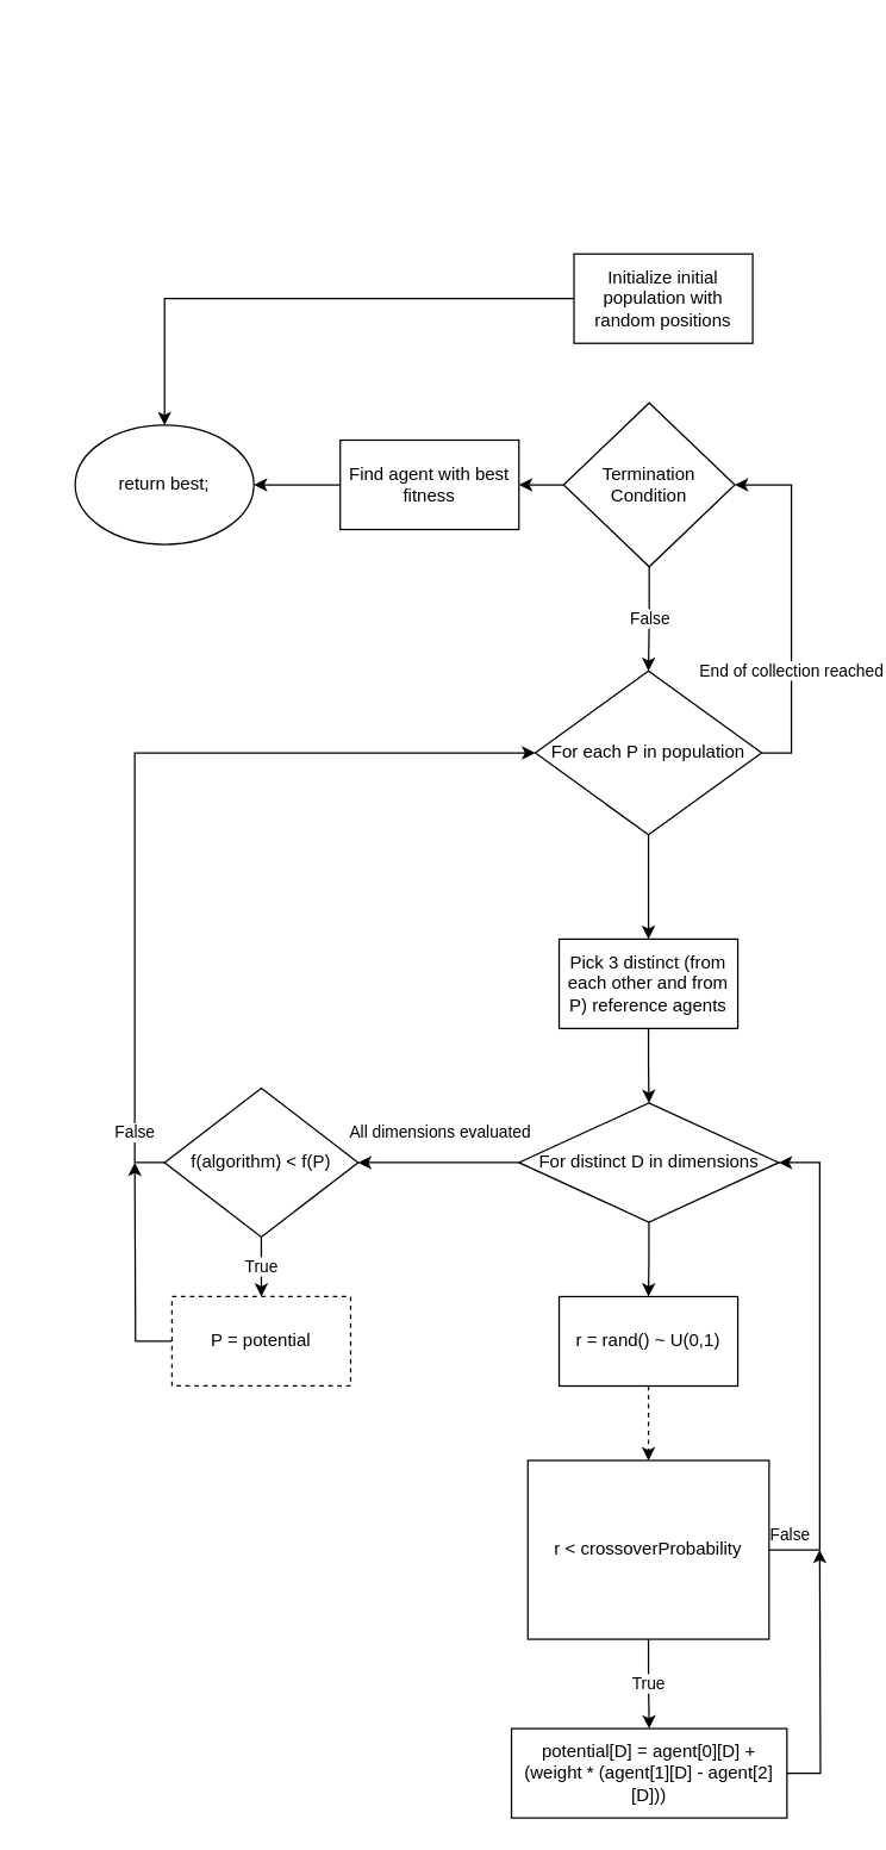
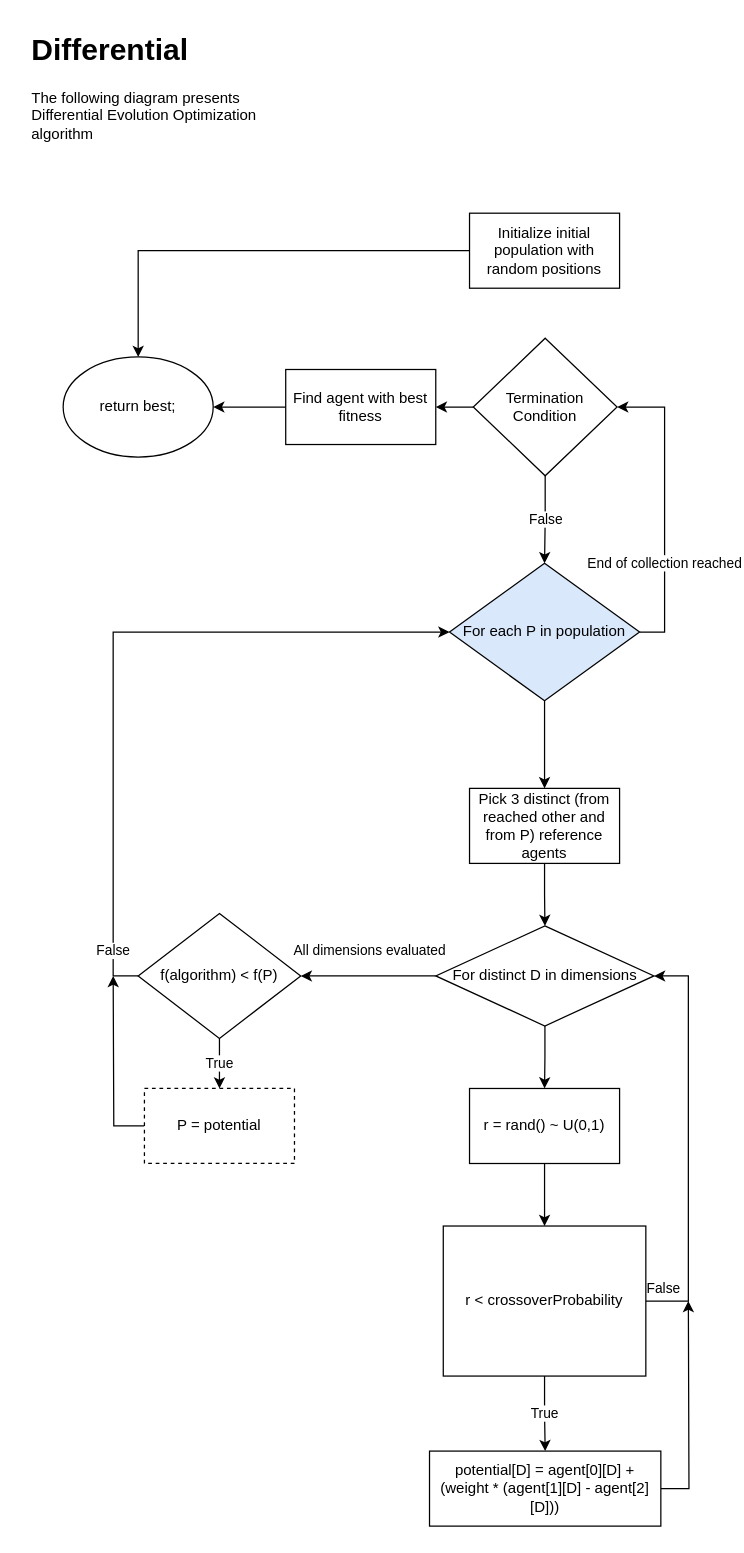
+ <mxCell id="2" value="&lt;h1&gt;Differential&lt;br&gt;&lt;/h1&gt;&lt;p&gt;The following diagram presents Differential Evolution Optimization algorithm&lt;br&gt;&lt;/p&gt;" style="text;html=1;strokeColor=none;fillColor=none;spacing=5;spacingTop=-20;whiteSpace=wrap;overflow=hidden;rounded=0;" vertex="1" parent="1"><mxGeometry x="20" y="20" width="190" height="120" as="geometry" /></mxCell>
- <mxCell id="4" value="Initialize initial population with random positions" style="rounded=0;whiteSpace=wrap;html=1;" vertex="1" parent="1"><mxGeometry x="385" y="170" width="120" height="60" as="geometry" /></mxCell>
+ <mxCell id="4" value="Initialize initial population with random positions" style="rounded=0;whiteSpace=wrap;html=1;" vertex="1" parent="1"><mxGeometry x="375" y="170" width="120" height="60" as="geometry" /></mxCell>
- <mxCell id="11" value="For each P in population" style="rhombus;whiteSpace=wrap;html=1;" vertex="1" parent="1"><mxGeometry x="359" y="450" width="152" height="110" as="geometry" /></mxCell>
+ <mxCell id="11" value="For each P in population" style="rhombus;whiteSpace=wrap;html=1;fillColor=#dae8fc;" vertex="1" parent="1"><mxGeometry x="359" y="450" width="152" height="110" as="geometry" /></mxCell>
- <mxCell id="13" value="Pick 3 distinct (from each other and from P) reference agents" style="rounded=0;whiteSpace=wrap;html=1;" vertex="1" parent="1"><mxGeometry x="375" y="630" width="120" height="60" as="geometry" /></mxCell>
+ <mxCell id="13" value="Pick 3 distinct (from reached other and from P) reference agents" style="rounded=0;whiteSpace=wrap;html=1;" vertex="1" parent="1"><mxGeometry x="375" y="630" width="120" height="60" as="geometry" /></mxCell>
- <mxCell id="17" value="" style="edgeStyle=orthogonalEdgeStyle;rounded=0;orthogonalLoop=1;jettySize=auto;html=1;dashed=1;" edge="1" parent="1" source="18" target="21"><mxGeometry relative="1" as="geometry" /></mxCell>
+ <mxCell id="17" value="" style="edgeStyle=orthogonalEdgeStyle;rounded=0;orthogonalLoop=1;jettySize=auto;html=1;" edge="1" parent="1" source="18" target="21"><mxGeometry relative="1" as="geometry" /></mxCell>
